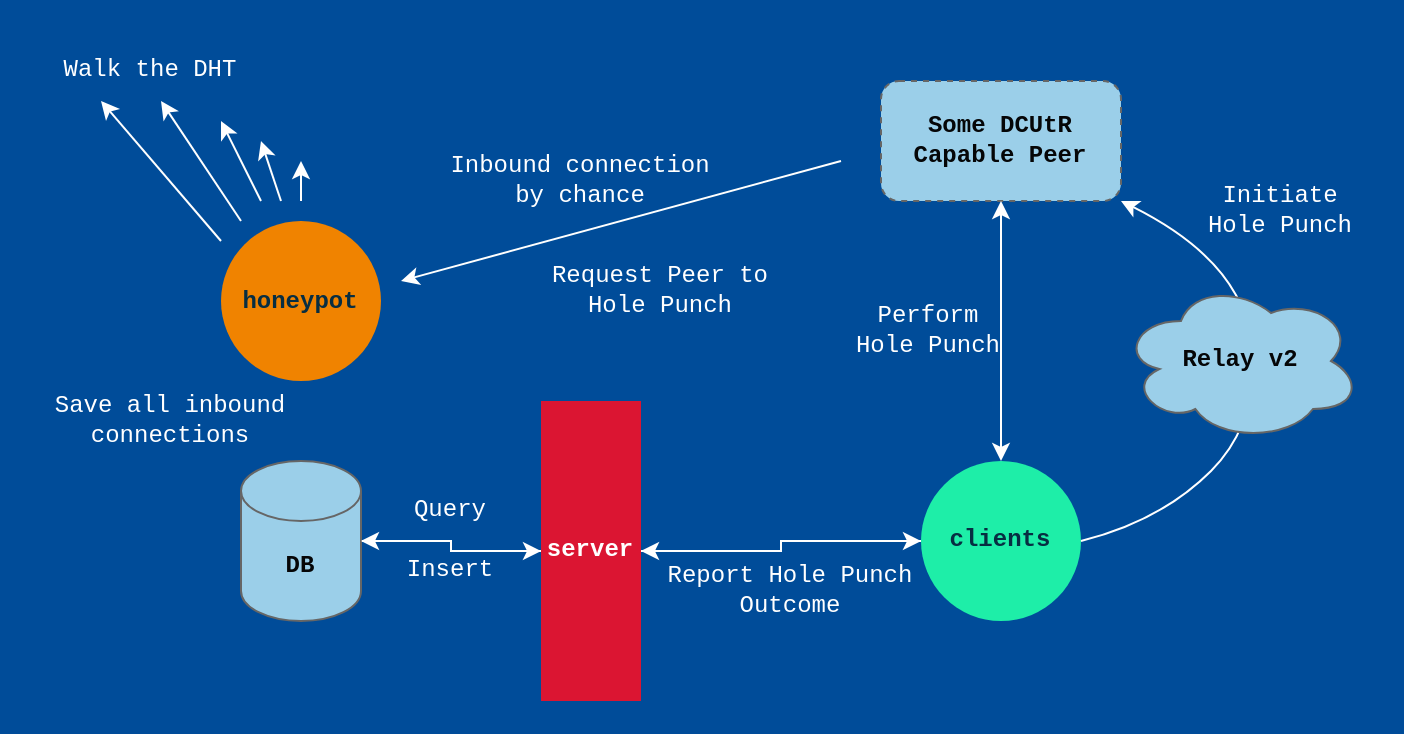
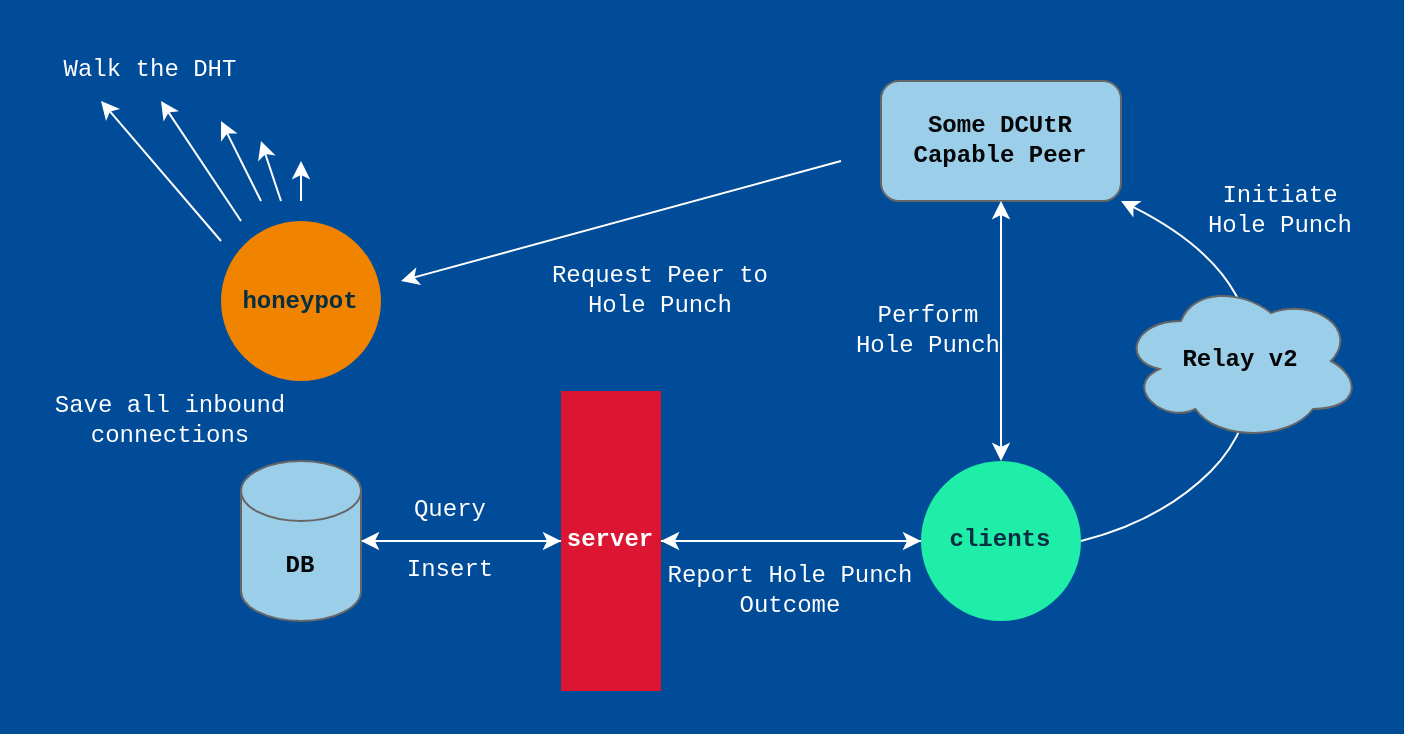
- <mxCell id="16" value="&lt;b&gt;Some DCUtR Capable Peer&lt;/b&gt;" style="rounded=1;whiteSpace=wrap;html=1;fontFamily=Courier New;fillColor=#9BCFE9;strokeColor=#666666;fontColor=#050607;dashed=1;" parent="1" vertex="1"><mxGeometry x="440" y="40" width="120" height="60" as="geometry" /></mxCell>
+ <mxCell id="16" value="&lt;b&gt;Some DCUtR Capable Peer&lt;/b&gt;" style="rounded=1;whiteSpace=wrap;html=1;fontFamily=Courier New;fillColor=#9BCFE9;strokeColor=#666666;fontColor=#050607;" parent="1" vertex="1"><mxGeometry x="440" y="40" width="120" height="60" as="geometry" /></mxCell>
- <mxCell id="10" value="Inbound connection by chance" style="text;html=1;strokeColor=none;fillColor=none;align=center;verticalAlign=middle;whiteSpace=wrap;rounded=0;fontFamily=Courier New;fontStyle=0;fontColor=#FFFFFF;" parent="1" vertex="1"><mxGeometry x="220" y="60" width="140" height="60" as="geometry" /></mxCell>
- <mxCell id="15" value="&lt;b&gt;server&lt;/b&gt;" style="rounded=0;whiteSpace=wrap;html=1;fontFamily=Courier New;fillColor=#DB1532;strokeColor=none;fontColor=#FFFFFF;" parent="1" vertex="1"><mxGeometry x="270" y="200" width="50" height="150" as="geometry" /></mxCell>
+ <mxCell id="15" value="&lt;b&gt;server&lt;/b&gt;" style="rounded=0;whiteSpace=wrap;html=1;fontFamily=Courier New;fillColor=#DB1532;strokeColor=none;fontColor=#FFFFFF;" parent="1" vertex="1"><mxGeometry x="280" y="195" width="50" height="150" as="geometry" /></mxCell>
